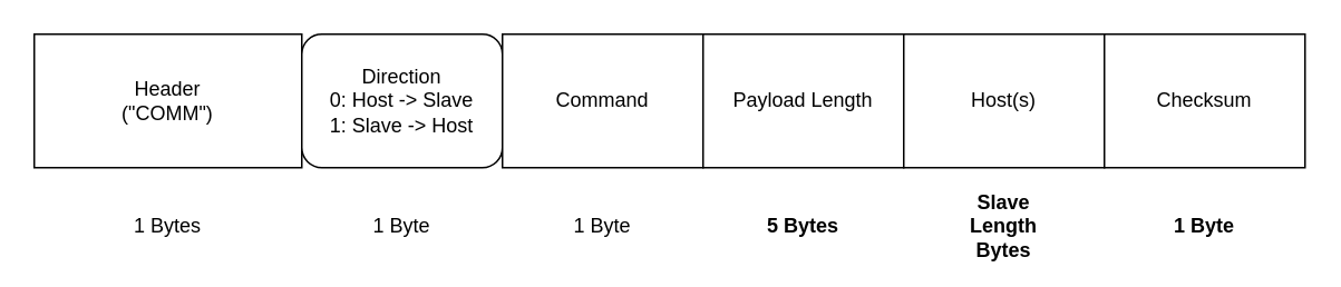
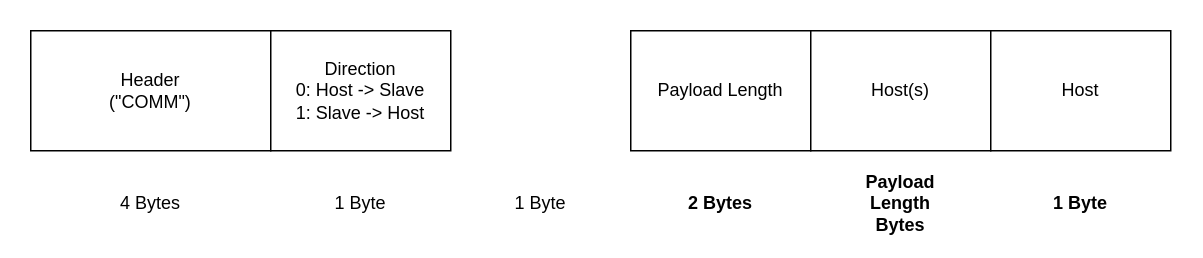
- <mxCell id="3" value="Direction&lt;br&gt;0: Host -&amp;gt; Slave&lt;br&gt;1: Slave -&amp;gt; Host" style="whiteSpace=wrap;html=1;rounded=1;" parent="1" vertex="1"><mxGeometry x="180" y="20" width="120" height="80" as="geometry" /></mxCell>
+ <mxCell id="3" value="Direction&lt;br&gt;0: Host -&amp;gt; Slave&lt;br&gt;1: Slave -&amp;gt; Host" style="rounded=0;whiteSpace=wrap;html=1;" parent="1" vertex="1"><mxGeometry x="180" y="20" width="120" height="80" as="geometry" /></mxCell>
- <mxCell id="4" value="Command" style="rounded=0;whiteSpace=wrap;html=1;" parent="1" vertex="1"><mxGeometry x="300" y="20" width="120" height="80" as="geometry" /></mxCell>
- <mxCell id="7" value="Checksum" style="rounded=0;whiteSpace=wrap;html=1;" parent="1" vertex="1"><mxGeometry x="660" y="20" width="120" height="80" as="geometry" /></mxCell>
+ <mxCell id="7" value="Host" style="rounded=0;whiteSpace=wrap;html=1;" parent="1" vertex="1"><mxGeometry x="660" y="20" width="120" height="80" as="geometry" /></mxCell>
- <mxCell id="8" value="1 Bytes" style="text;html=1;strokeColor=none;fillColor=none;align=center;verticalAlign=middle;whiteSpace=wrap;rounded=0;" parent="1" vertex="1"><mxGeometry x="70" y="120" width="60" height="30" as="geometry" /></mxCell>
+ <mxCell id="8" value="4 Bytes" style="text;html=1;strokeColor=none;fillColor=none;align=center;verticalAlign=middle;whiteSpace=wrap;rounded=0;" parent="1" vertex="1"><mxGeometry x="70" y="120" width="60" height="30" as="geometry" /></mxCell>
- <mxCell id="12" value="5 Bytes" style="text;html=1;strokeColor=none;fillColor=none;align=center;verticalAlign=middle;whiteSpace=wrap;rounded=0;fontStyle=1" parent="1" vertex="1"><mxGeometry x="450" y="120" width="60" height="30" as="geometry" /></mxCell>
+ <mxCell id="12" value="2 Bytes" style="text;html=1;strokeColor=none;fillColor=none;align=center;verticalAlign=middle;whiteSpace=wrap;rounded=0;fontStyle=1" parent="1" vertex="1"><mxGeometry x="450" y="120" width="60" height="30" as="geometry" /></mxCell>
- <mxCell id="13" value="Slave Length Bytes" style="text;html=1;strokeColor=none;fillColor=none;align=center;verticalAlign=middle;whiteSpace=wrap;rounded=0;fontStyle=1" parent="1" vertex="1"><mxGeometry x="570" y="120" width="60" height="30" as="geometry" /></mxCell>
+ <mxCell id="13" value="Payload Length Bytes" style="text;html=1;strokeColor=none;fillColor=none;align=center;verticalAlign=middle;whiteSpace=wrap;rounded=0;fontStyle=1" parent="1" vertex="1"><mxGeometry x="570" y="120" width="60" height="30" as="geometry" /></mxCell>
